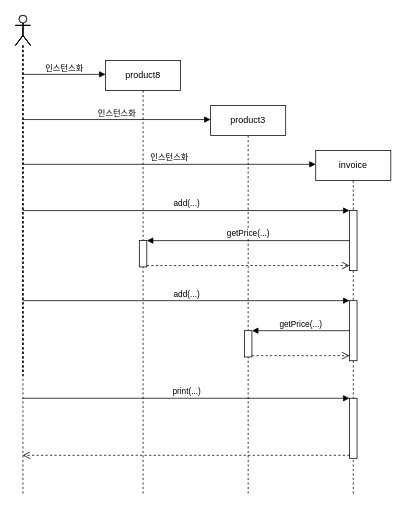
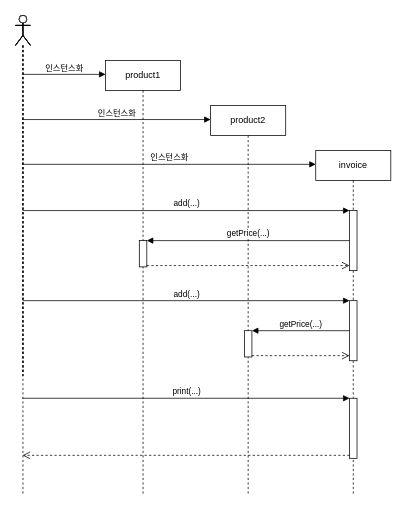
- <mxCell id="2" value="product8" style="shape=umlLifeline;perimeter=lifelinePerimeter;whiteSpace=wrap;html=1;container=1;collapsible=0;recursiveResize=0;outlineConnect=0;" vertex="1" parent="1"><mxGeometry x="140" y="80" width="100" height="580" as="geometry" /></mxCell>
+ <mxCell id="2" value="product1" style="shape=umlLifeline;perimeter=lifelinePerimeter;whiteSpace=wrap;html=1;container=1;collapsible=0;recursiveResize=0;outlineConnect=0;" vertex="1" parent="1"><mxGeometry x="140" y="80" width="100" height="580" as="geometry" /></mxCell>
- <mxCell id="10" value="product3" style="shape=umlLifeline;perimeter=lifelinePerimeter;whiteSpace=wrap;html=1;container=1;collapsible=0;recursiveResize=0;outlineConnect=0;" vertex="1" parent="1"><mxGeometry x="280" y="140" width="100" height="520" as="geometry" /></mxCell>
+ <mxCell id="10" value="product2" style="shape=umlLifeline;perimeter=lifelinePerimeter;whiteSpace=wrap;html=1;container=1;collapsible=0;recursiveResize=0;outlineConnect=0;" vertex="1" parent="1"><mxGeometry x="280" y="140" width="100" height="520" as="geometry" /></mxCell>
